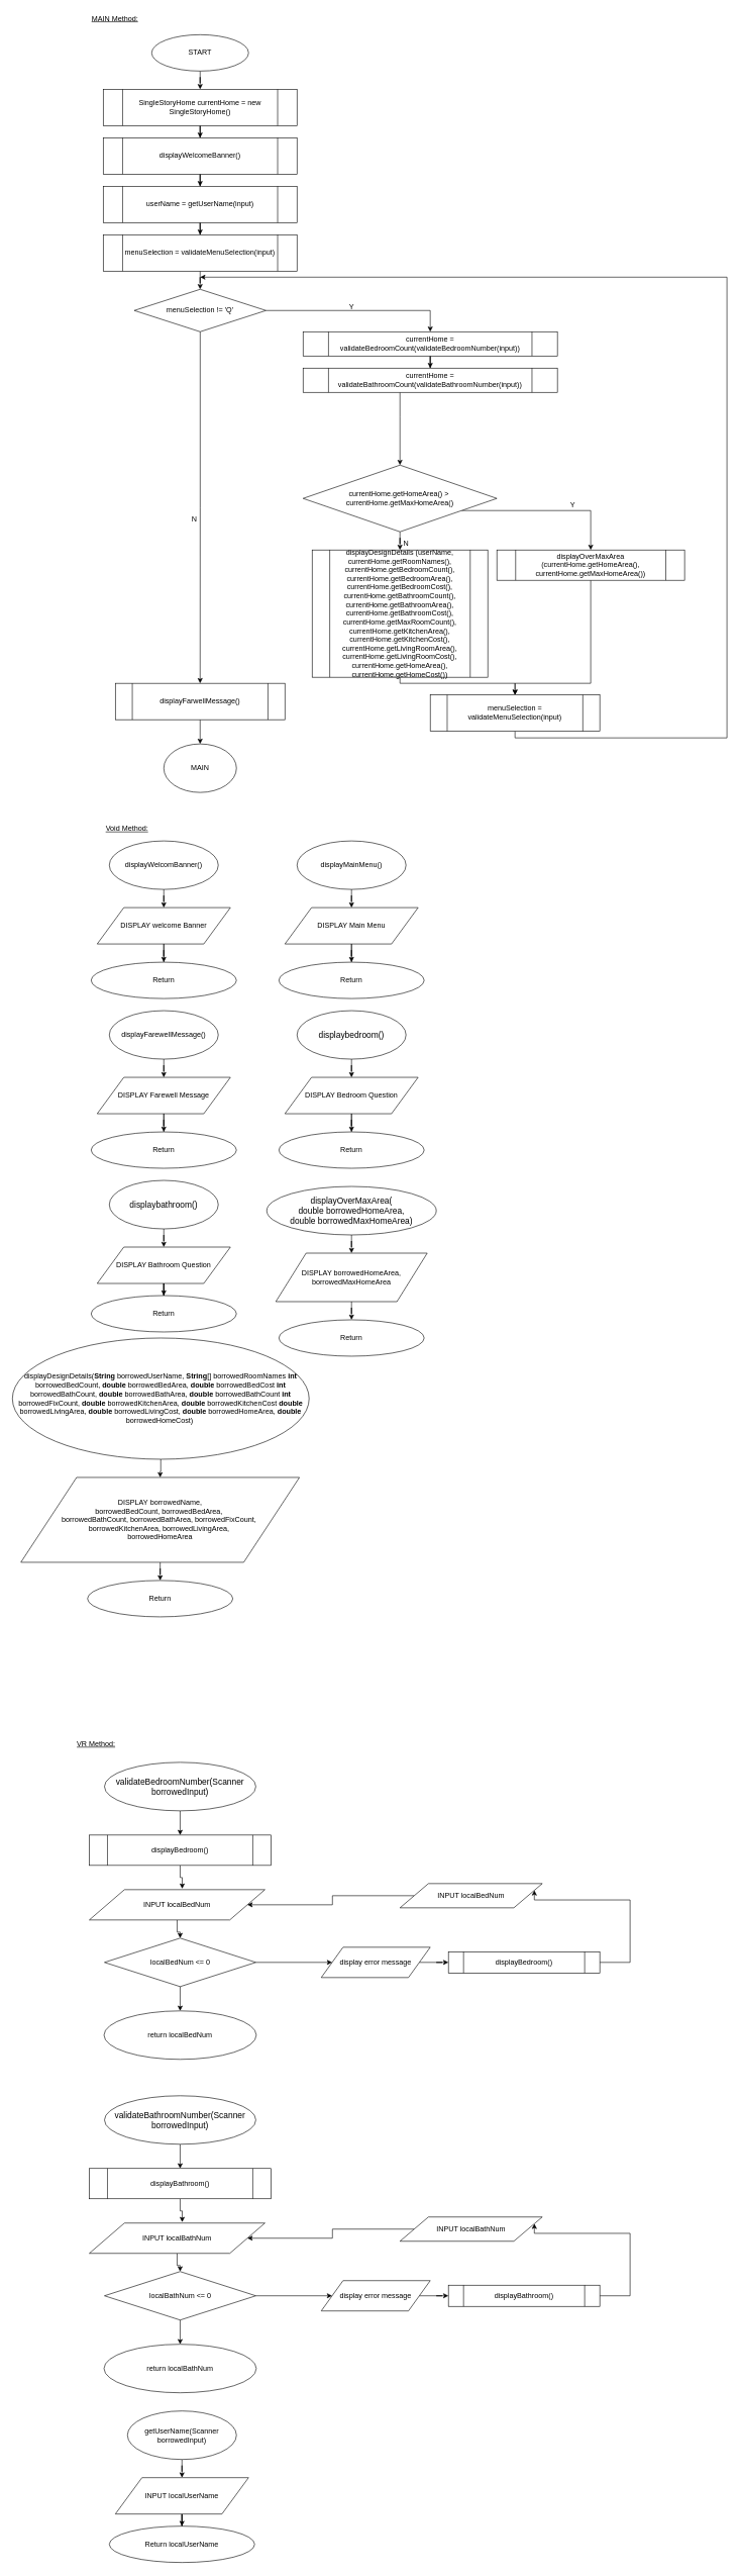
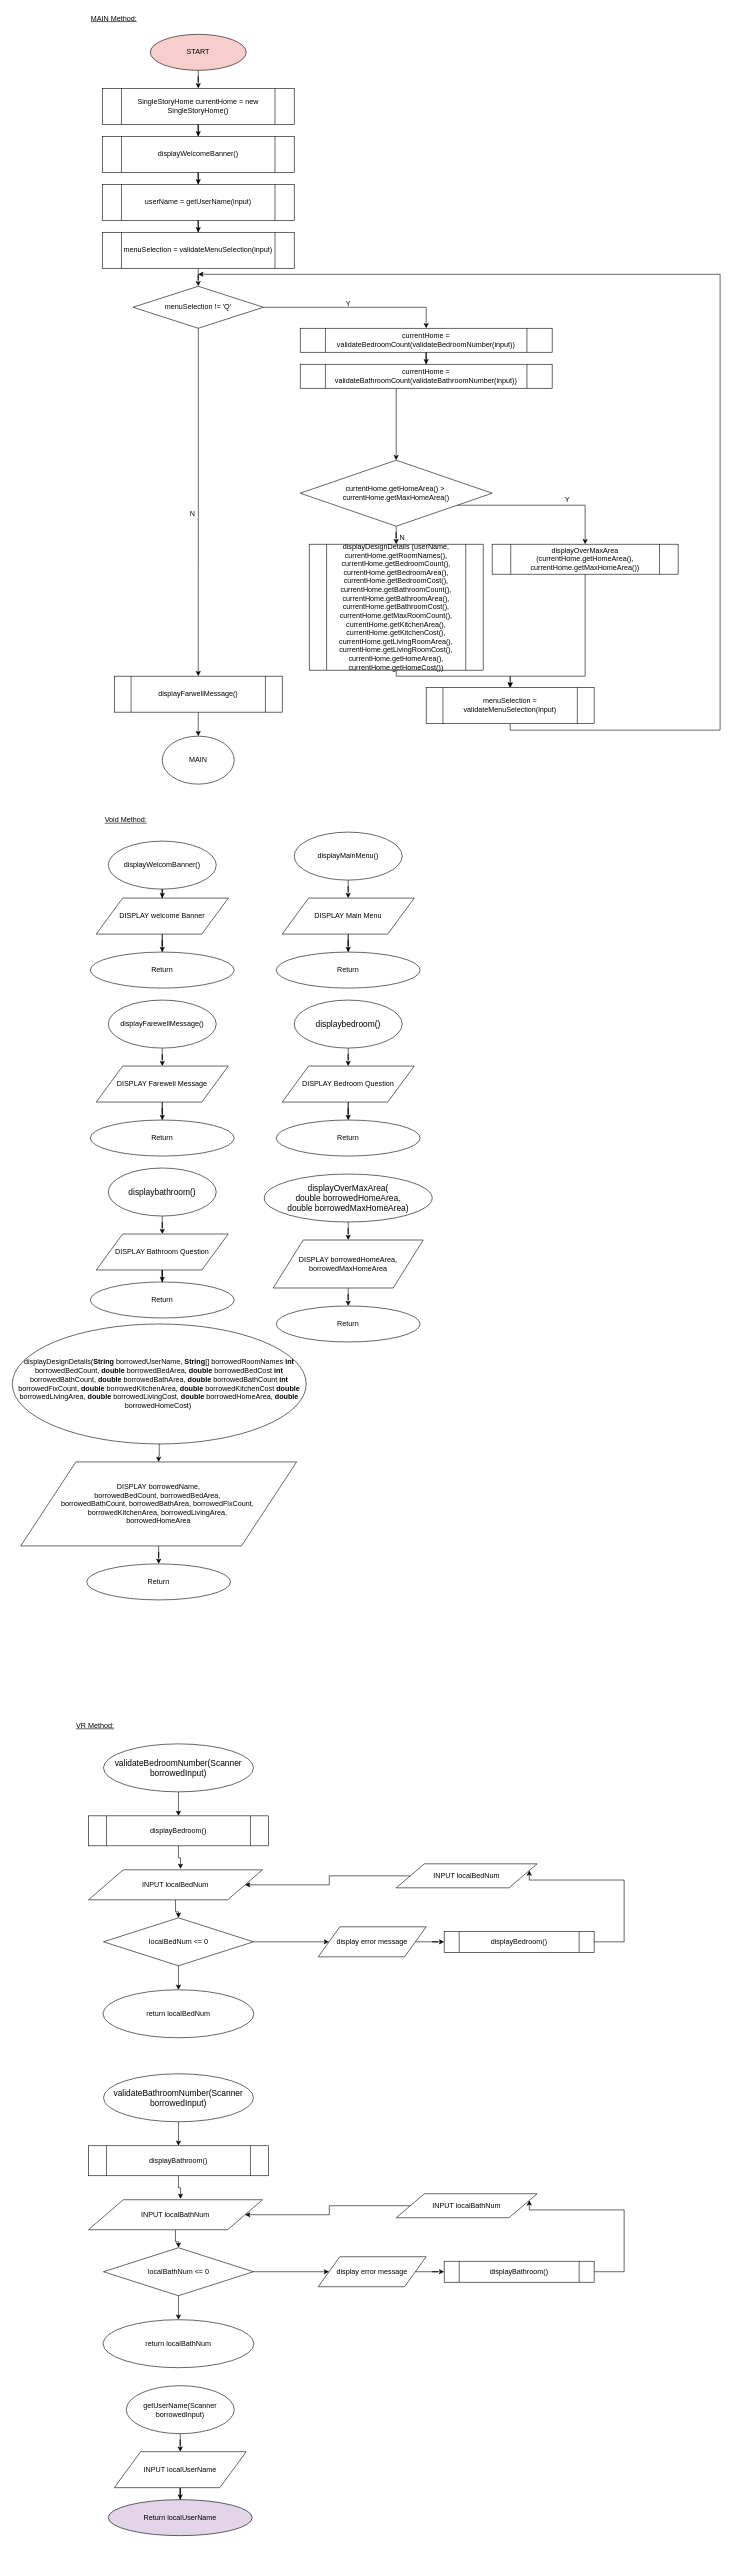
- <mxCell id="3" value="START" style="ellipse;whiteSpace=wrap;html=1;" parent="1" vertex="1"><mxGeometry x="250" y="56" width="160" height="60" as="geometry" /></mxCell>
+ <mxCell id="3" value="START" style="ellipse;whiteSpace=wrap;html=1;fillColor=#f8cecc;" parent="1" vertex="1"><mxGeometry x="250" y="56" width="160" height="60" as="geometry" /></mxCell>
- <mxCell id="38" value="displayWelcomBanner()" style="ellipse;whiteSpace=wrap;html=1;" parent="1" vertex="1"><mxGeometry x="180" y="1386" width="180" height="80" as="geometry" /></mxCell>
+ <mxCell id="38" value="displayWelcomBanner()" style="ellipse;whiteSpace=wrap;html=1;" parent="1" vertex="1"><mxGeometry x="180" y="1401" width="180" height="80" as="geometry" /></mxCell>
- <mxCell id="123" value="Return localUserName" style="ellipse;whiteSpace=wrap;html=1;" parent="1" vertex="1"><mxGeometry x="180" y="4166" width="240" height="60" as="geometry" /></mxCell>
+ <mxCell id="123" value="Return localUserName" style="ellipse;whiteSpace=wrap;html=1;fillColor=#e1d5e7;" parent="1" vertex="1"><mxGeometry x="180" y="4166" width="240" height="60" as="geometry" /></mxCell>
